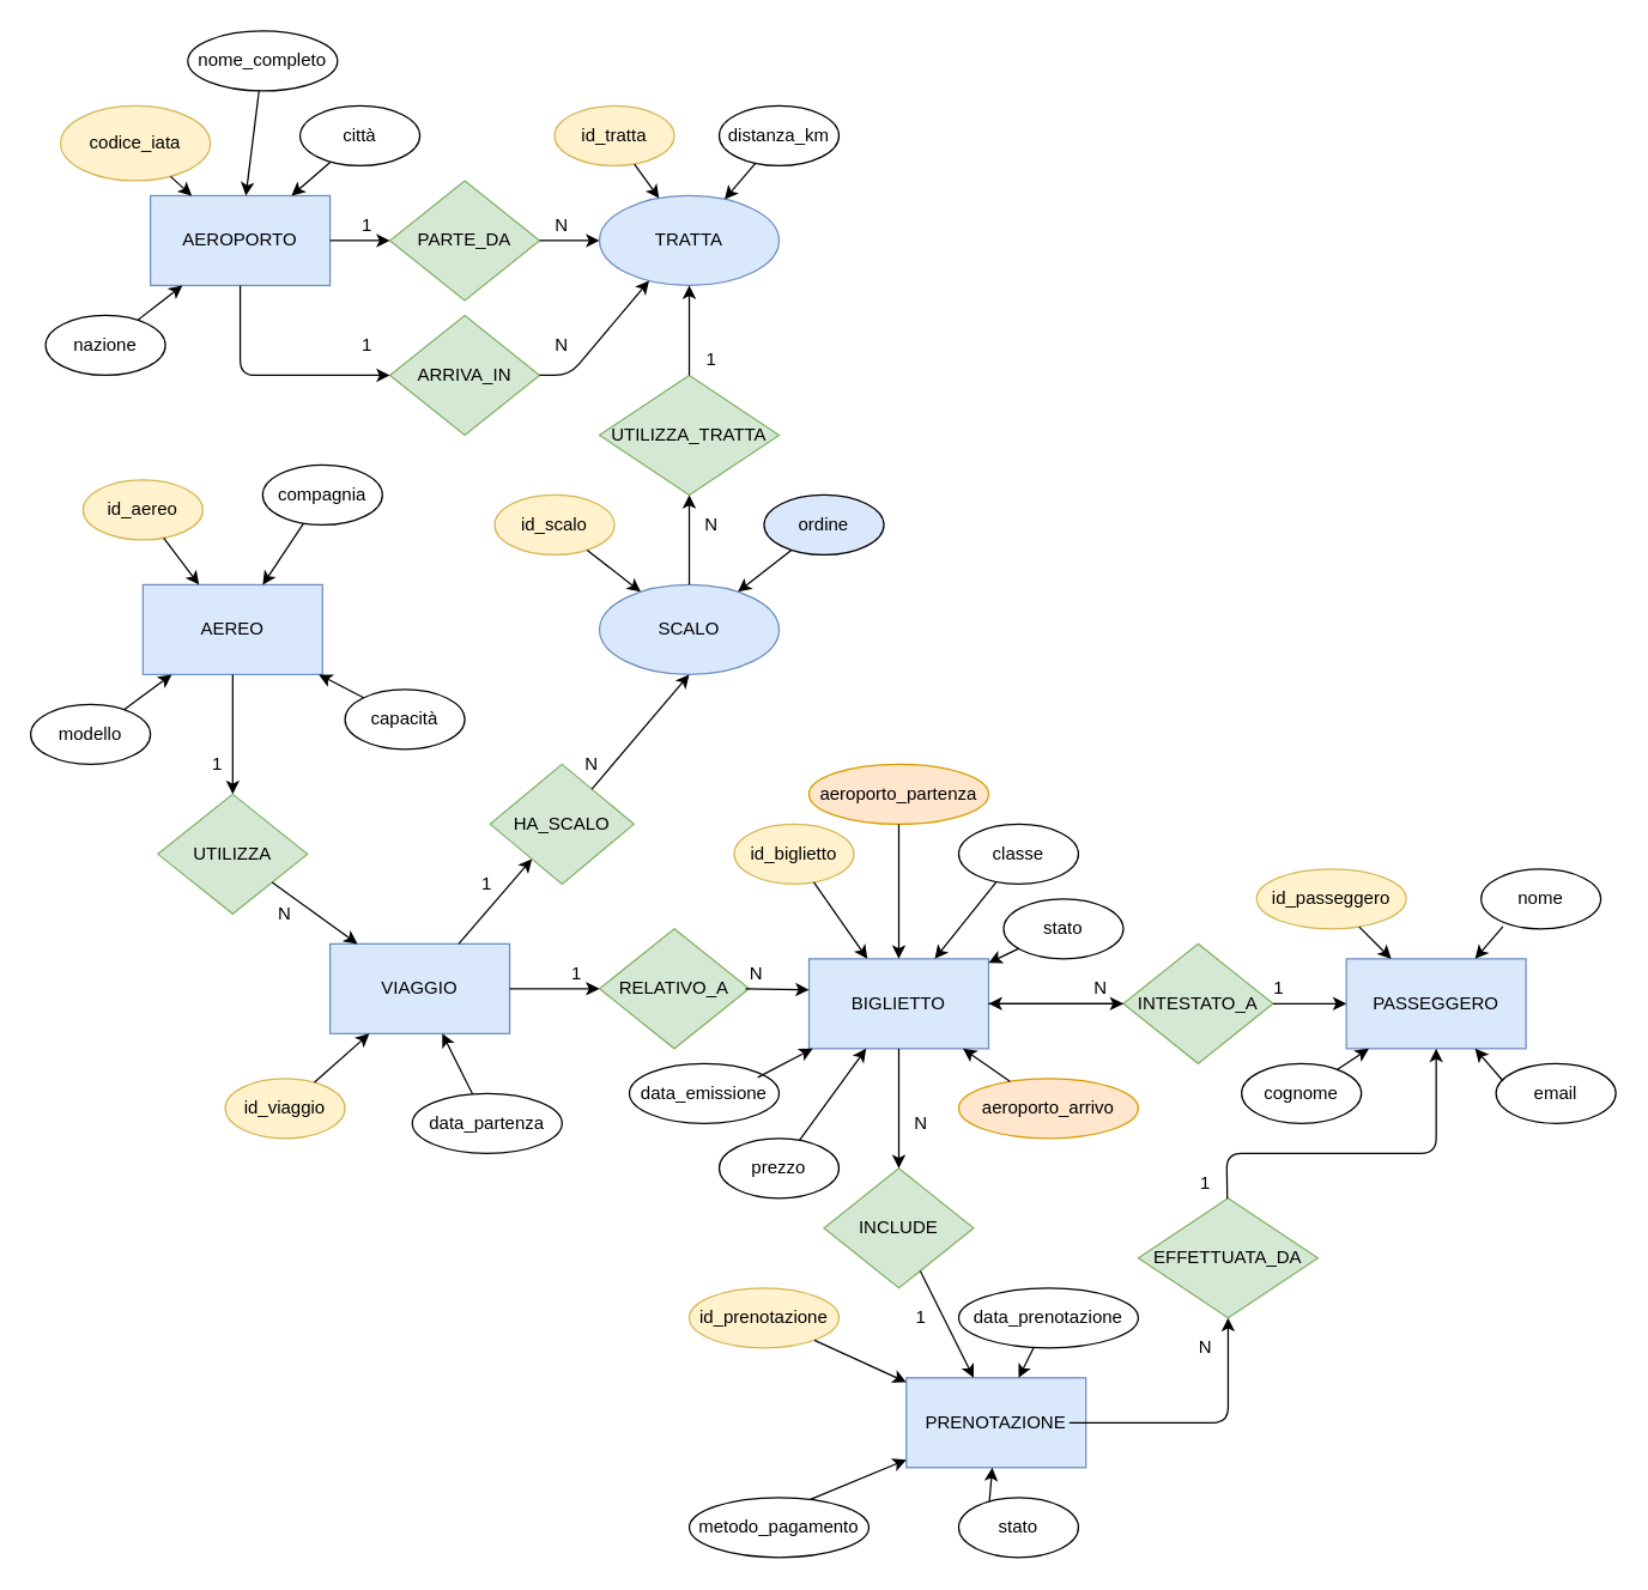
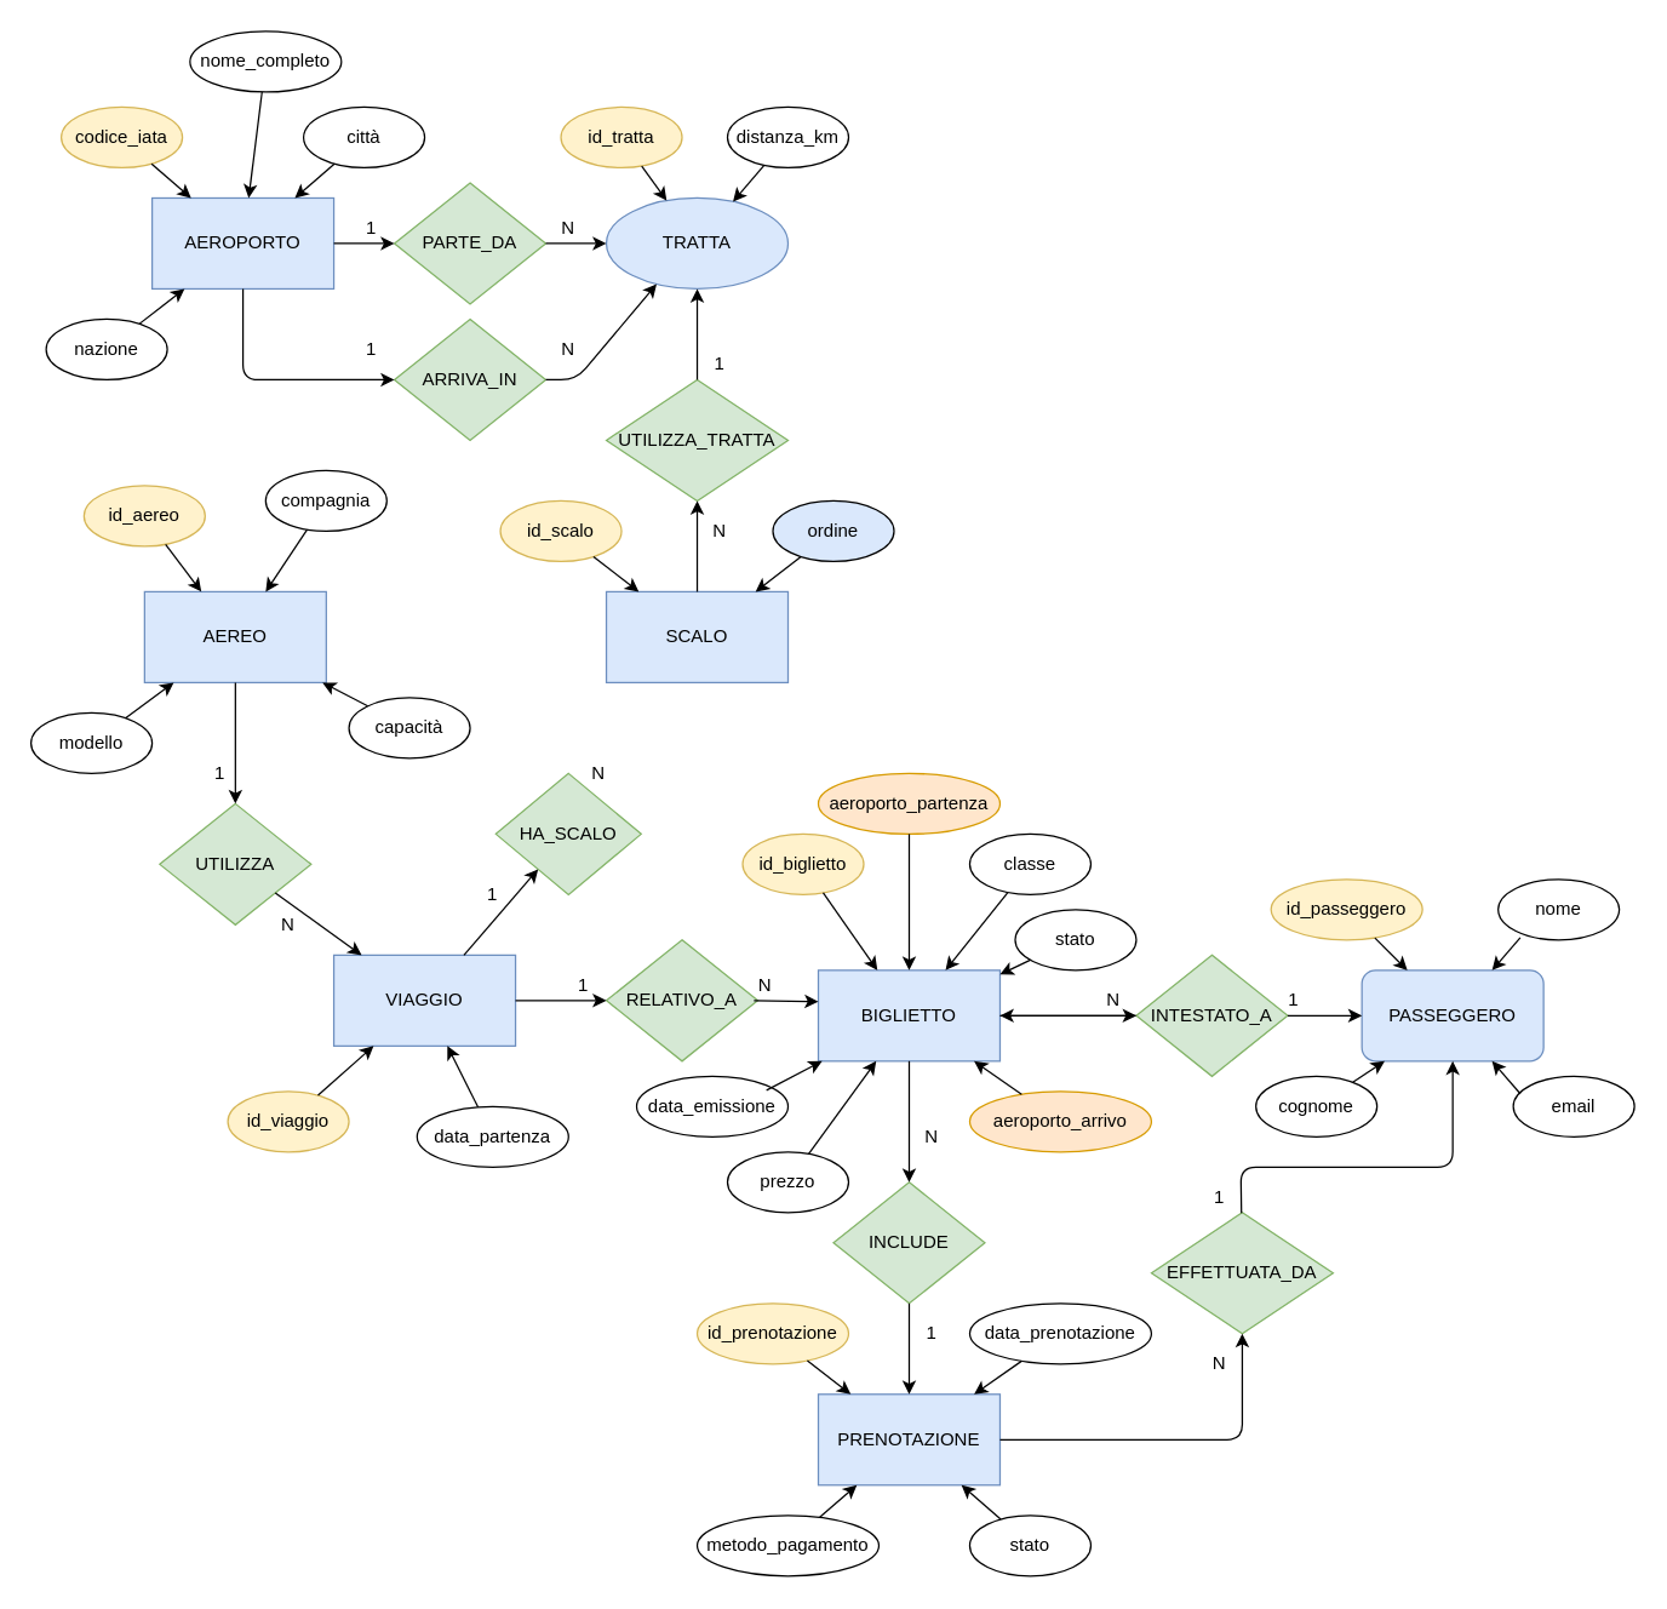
- <mxCell id="3" value="codice_iata" style="ellipse;whiteSpace=wrap;html=1;fillColor=#fff2cc;strokeColor=#d6b656;" parent="1" vertex="1"><mxGeometry x="40" y="70" width="100" height="50" as="geometry" /></mxCell>
+ <mxCell id="3" value="codice_iata" style="ellipse;whiteSpace=wrap;html=1;fillColor=#fff2cc;strokeColor=#d6b656;" parent="1" vertex="1"><mxGeometry x="40" y="70" width="80" height="40" as="geometry" /></mxCell>
- <mxCell id="68" value="SCALO" style="ellipse;whiteSpace=wrap;html=1;fillColor=#dae8fc;strokeColor=#6c8ebf;" parent="1" vertex="1"><mxGeometry x="400" y="390" width="120" height="60" as="geometry" /></mxCell>
+ <mxCell id="68" value="SCALO" style="rounded=0;whiteSpace=wrap;html=1;fillColor=#dae8fc;strokeColor=#6c8ebf;" parent="1" vertex="1"><mxGeometry x="400" y="390" width="120" height="60" as="geometry" /></mxCell>
- <mxCell id="96" style="entryX=0.5;entryY=1;entryDx=0;entryDy=0;" parent="1" source="94" target="68" edge="1"><mxGeometry relative="1" as="geometry"><mxPoint x="460" y="470" as="targetPoint" /></mxGeometry></mxCell>
- <mxCell id="35" value="PASSEGGERO" style="rounded=0;whiteSpace=wrap;html=1;fillColor=#dae8fc;strokeColor=#6c8ebf;" parent="1" vertex="1"><mxGeometry x="899" y="640" width="120" height="60" as="geometry" /></mxCell>
+ <mxCell id="35" value="PASSEGGERO" style="whiteSpace=wrap;html=1;fillColor=#dae8fc;strokeColor=#6c8ebf;rounded=1;" parent="1" vertex="1"><mxGeometry x="899" y="640" width="120" height="60" as="geometry" /></mxCell>
- <mxCell id="59" value="PRENOTAZIONE" style="rounded=0;whiteSpace=wrap;html=1;fillColor=#dae8fc;strokeColor=#6c8ebf;" parent="1" vertex="1"><mxGeometry x="605" y="920" width="120" height="60" as="geometry" /></mxCell>
+ <mxCell id="59" value="PRENOTAZIONE" style="rounded=0;whiteSpace=wrap;html=1;fillColor=#dae8fc;strokeColor=#6c8ebf;" parent="1" vertex="1"><mxGeometry x="540" y="920" width="120" height="60" as="geometry" /></mxCell>
